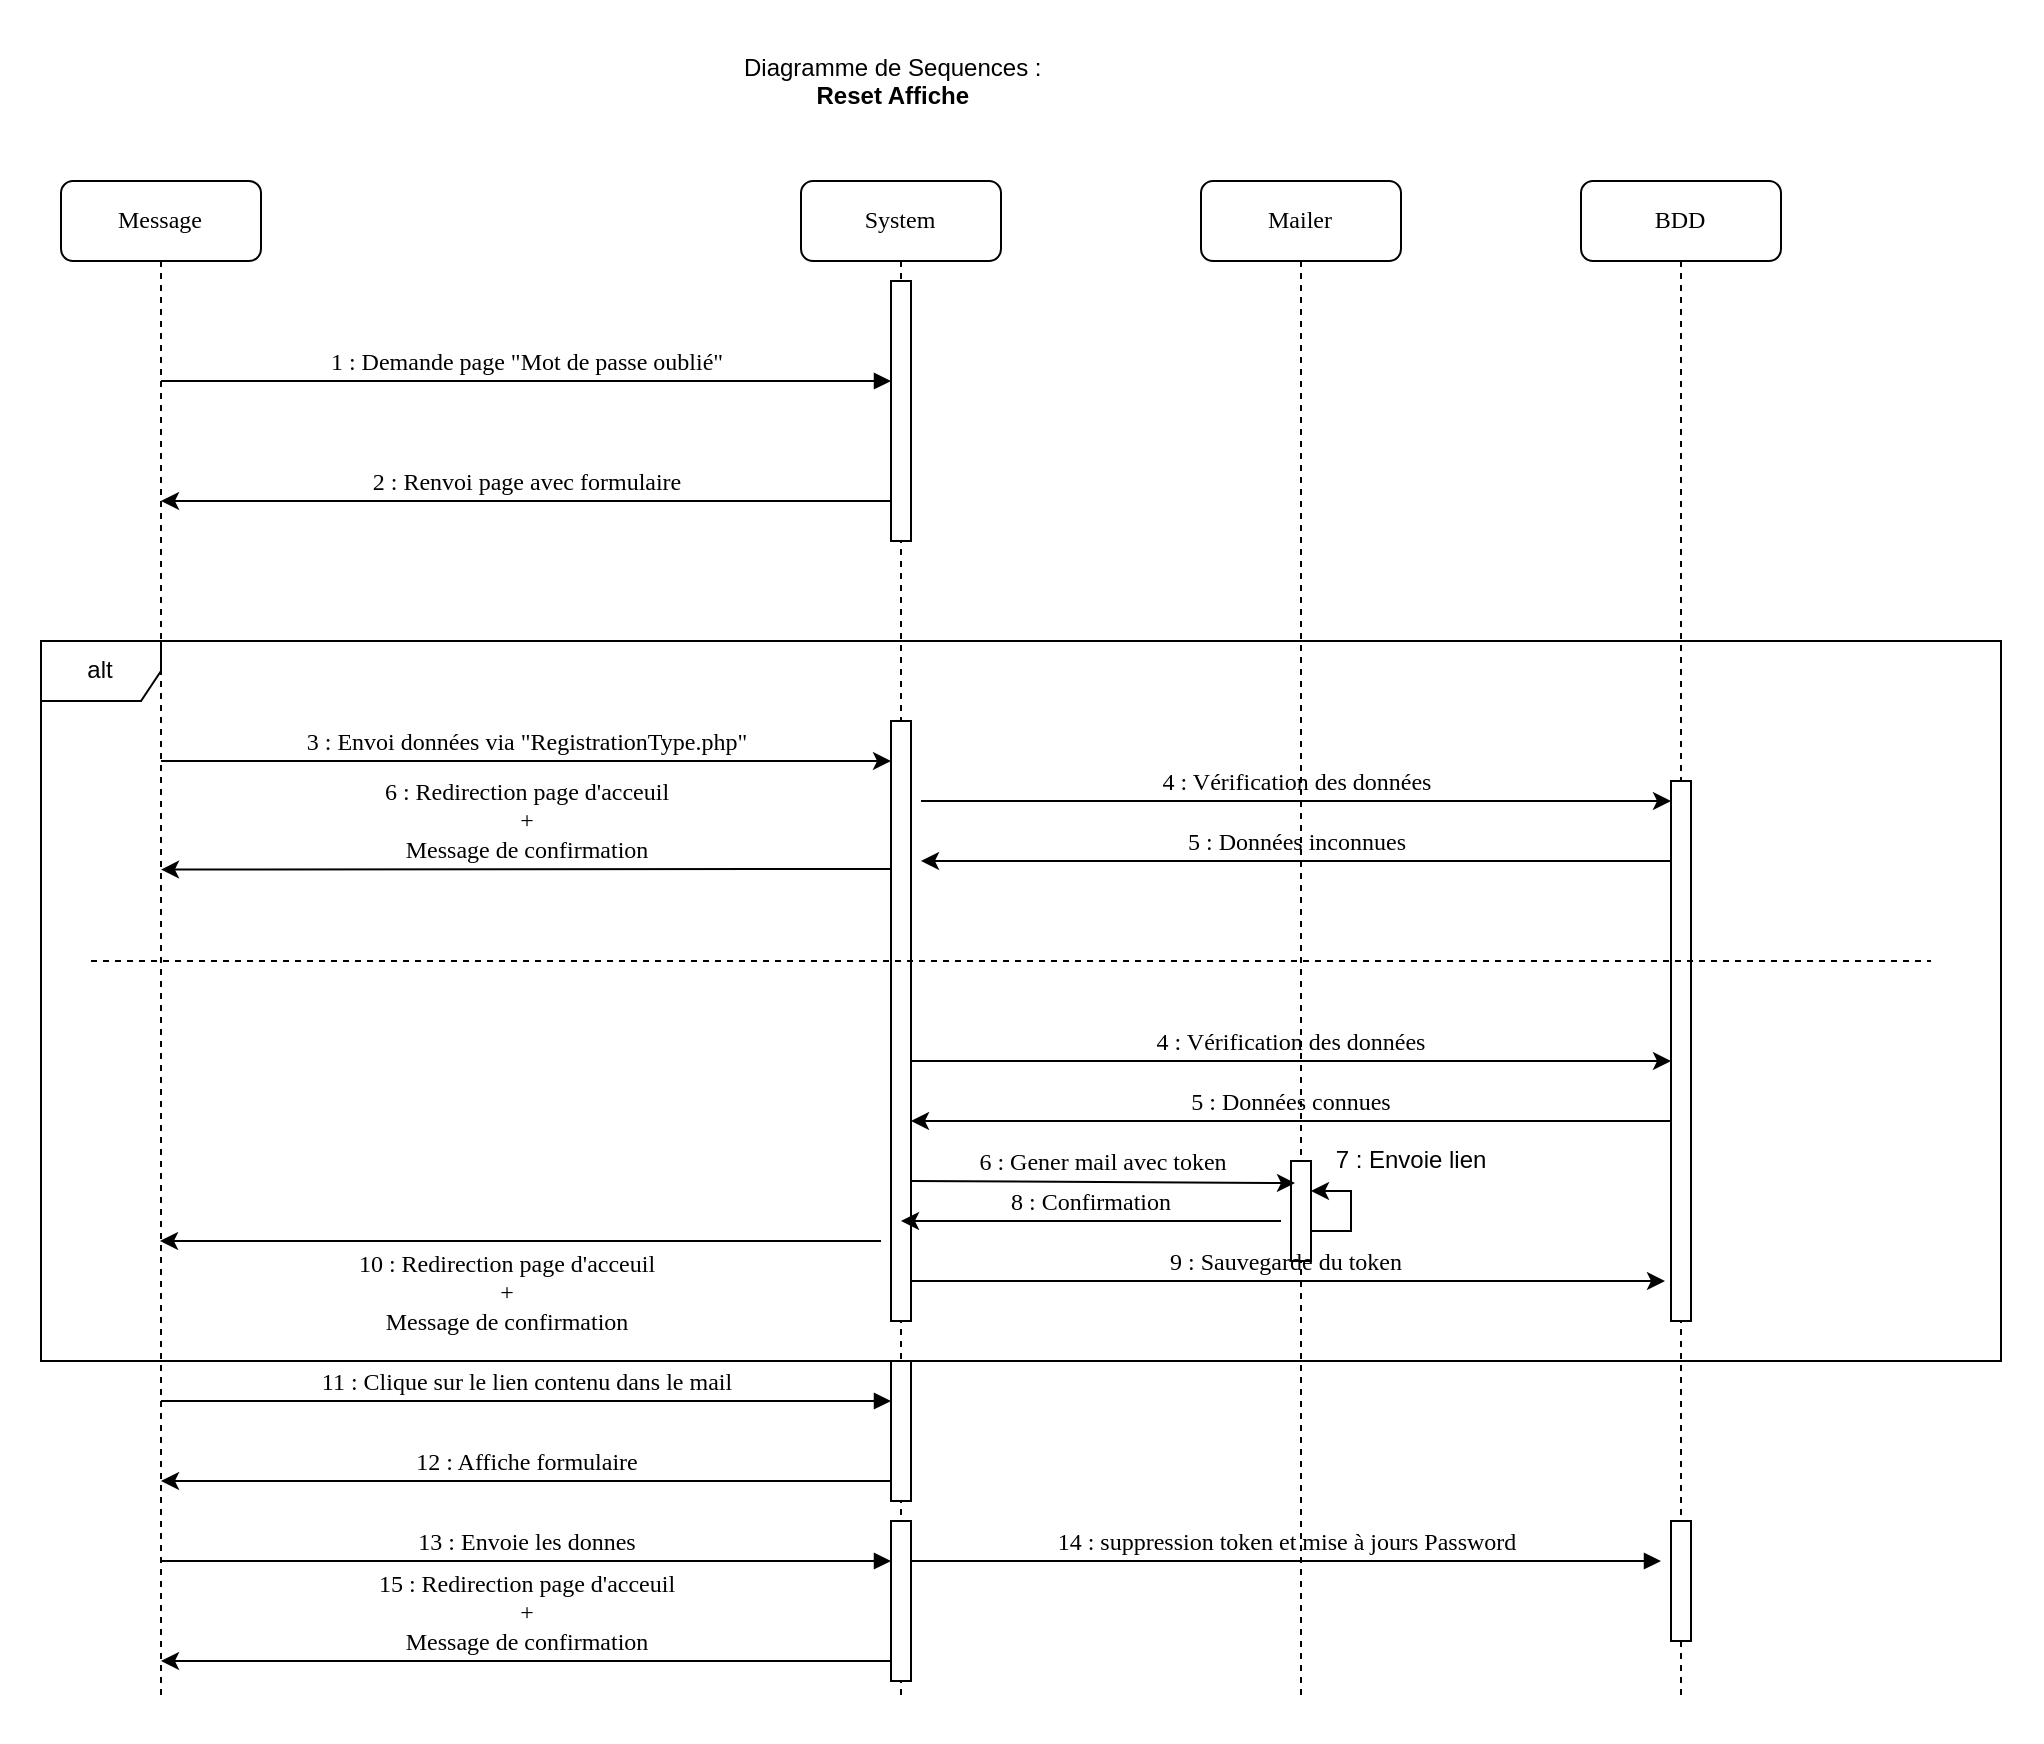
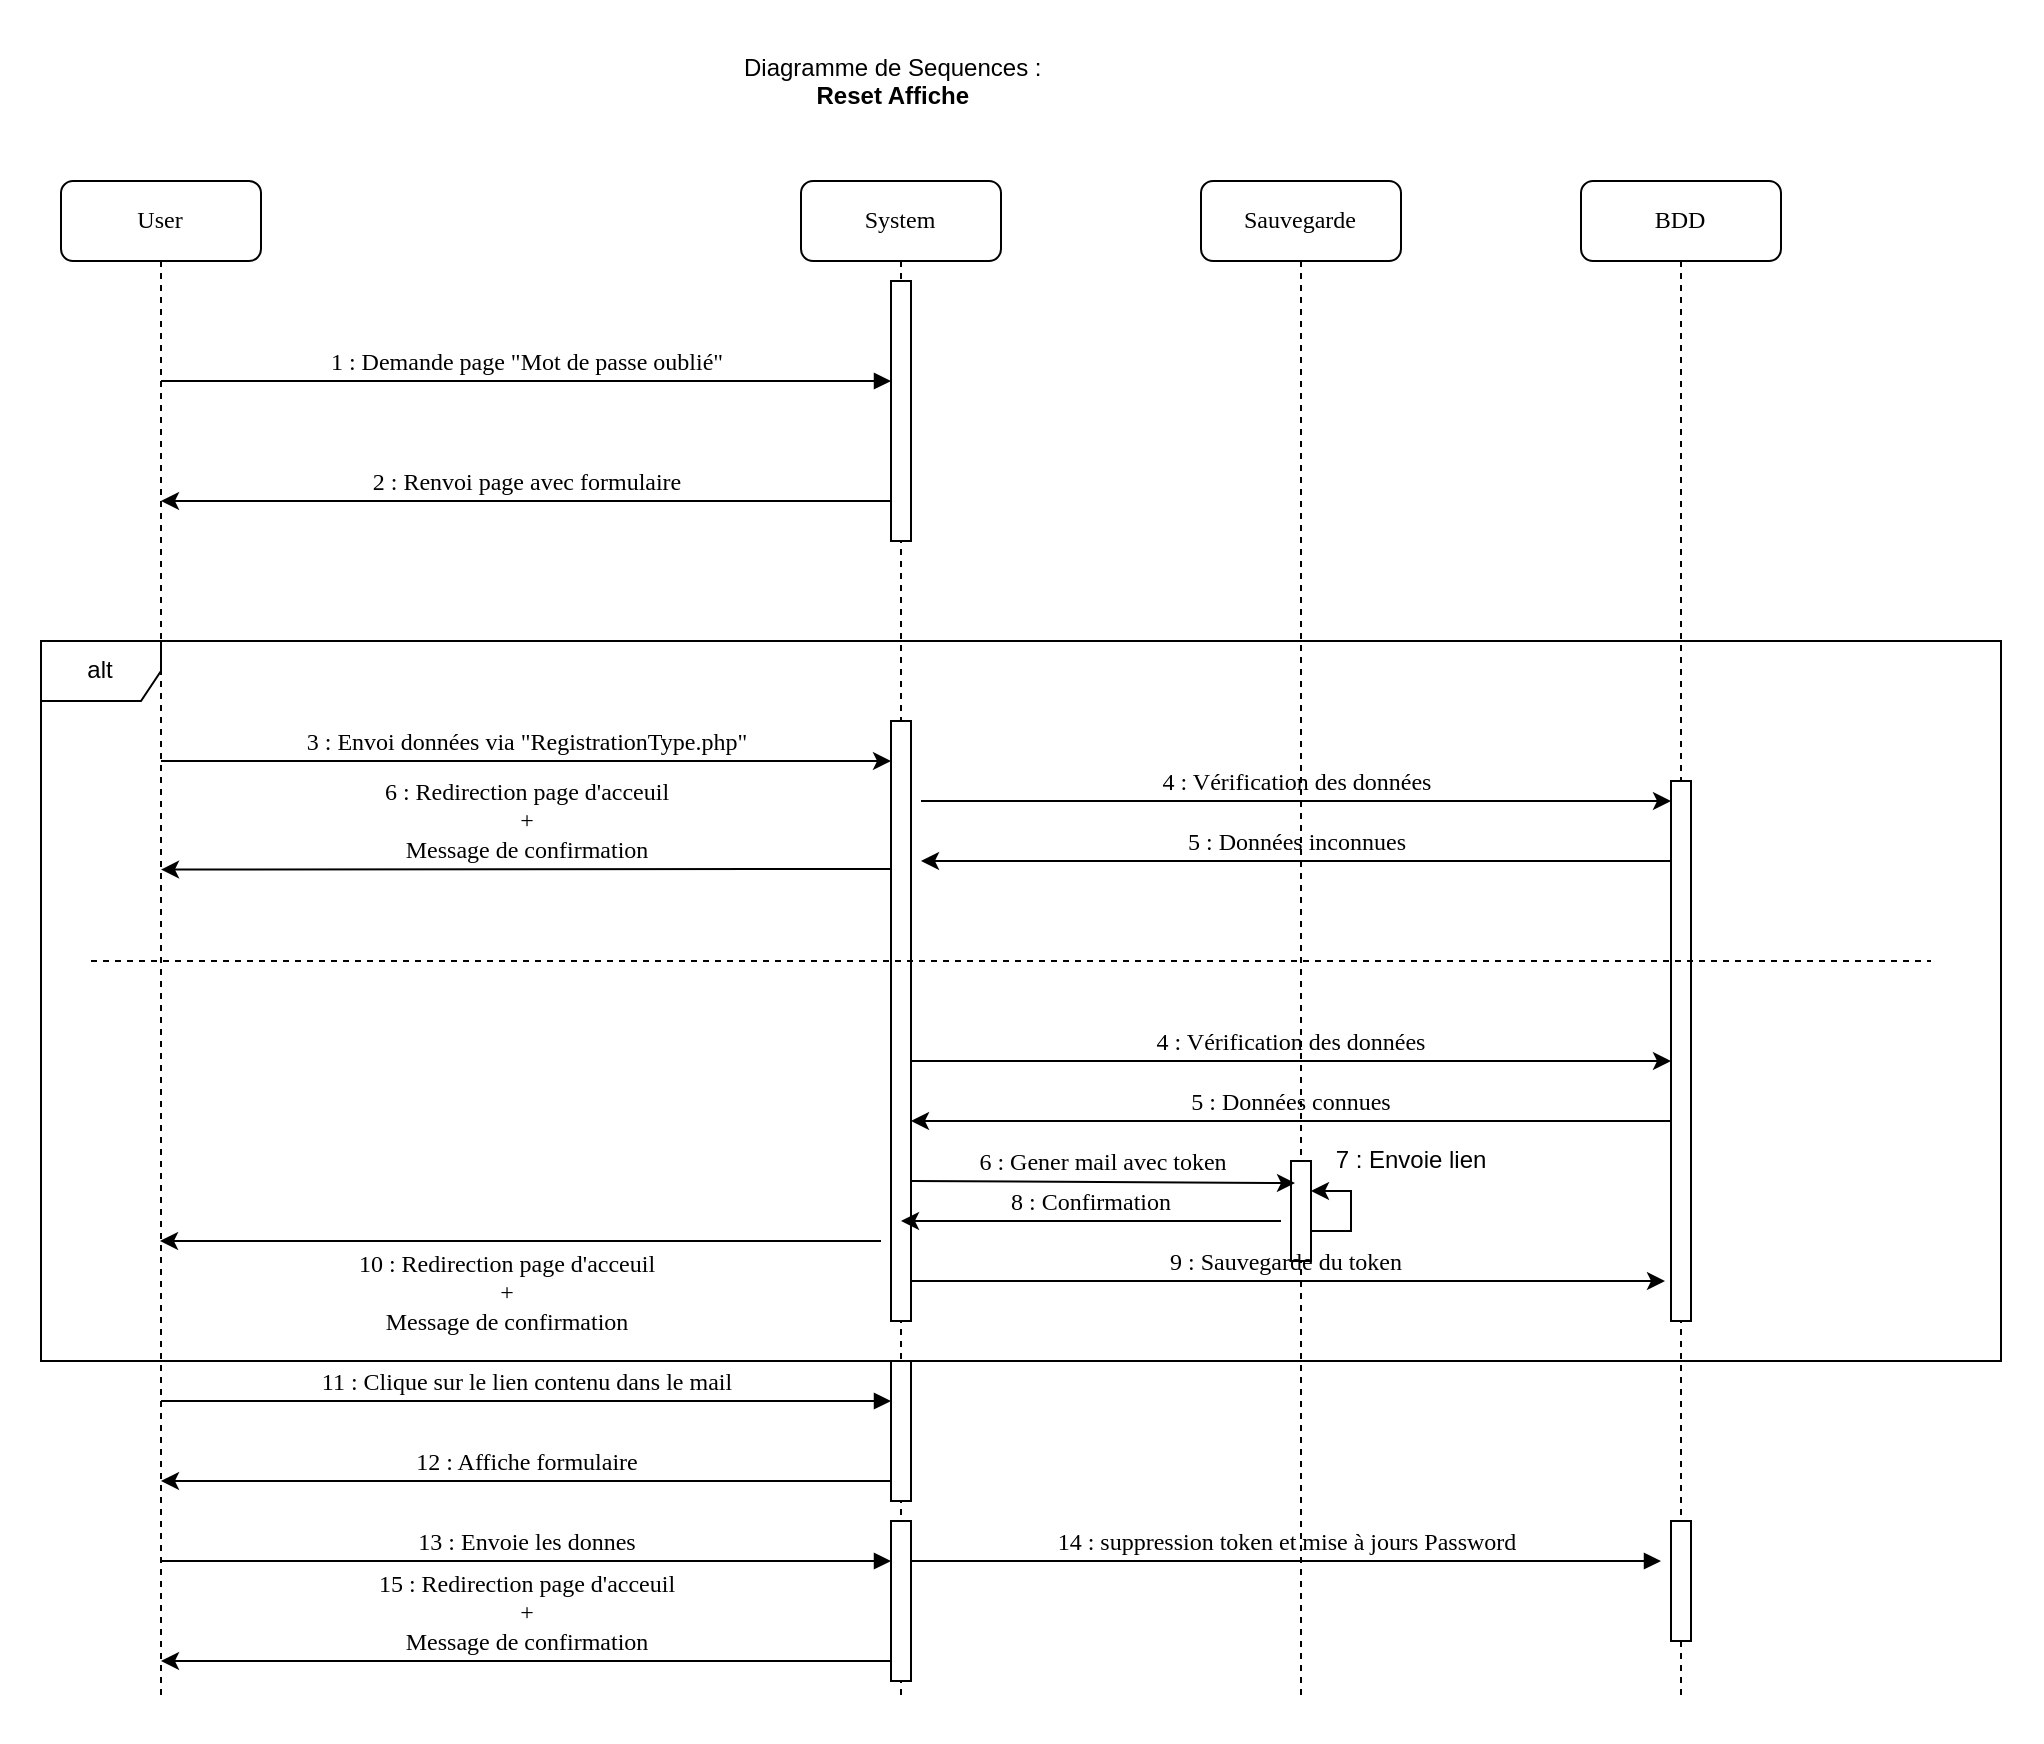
- <mxCell id="10" value="Message" style="shape=umlLifeline;perimeter=lifelinePerimeter;whiteSpace=wrap;html=1;container=1;collapsible=0;recursiveResize=0;outlineConnect=0;rounded=1;shadow=0;comic=0;labelBackgroundColor=none;strokeWidth=1;fontFamily=Verdana;fontSize=12;align=center;" parent="1" vertex="1"><mxGeometry x="30" y="90" width="100" height="760" as="geometry" /></mxCell>
+ <mxCell id="10" value="User" style="shape=umlLifeline;perimeter=lifelinePerimeter;whiteSpace=wrap;html=1;container=1;collapsible=0;recursiveResize=0;outlineConnect=0;rounded=1;shadow=0;comic=0;labelBackgroundColor=none;strokeWidth=1;fontFamily=Verdana;fontSize=12;align=center;" parent="1" vertex="1"><mxGeometry x="30" y="90" width="100" height="760" as="geometry" /></mxCell>
- <mxCell id="19" value="Mailer" style="shape=umlLifeline;perimeter=lifelinePerimeter;whiteSpace=wrap;html=1;container=1;collapsible=0;recursiveResize=0;outlineConnect=0;rounded=1;shadow=0;comic=0;labelBackgroundColor=none;strokeWidth=1;fontFamily=Verdana;fontSize=12;align=center;" parent="1" vertex="1"><mxGeometry x="600" y="90" width="100" height="760" as="geometry" /></mxCell>
+ <mxCell id="19" value="Sauvegarde" style="shape=umlLifeline;perimeter=lifelinePerimeter;whiteSpace=wrap;html=1;container=1;collapsible=0;recursiveResize=0;outlineConnect=0;rounded=1;shadow=0;comic=0;labelBackgroundColor=none;strokeWidth=1;fontFamily=Verdana;fontSize=12;align=center;" parent="1" vertex="1"><mxGeometry x="600" y="90" width="100" height="760" as="geometry" /></mxCell>
